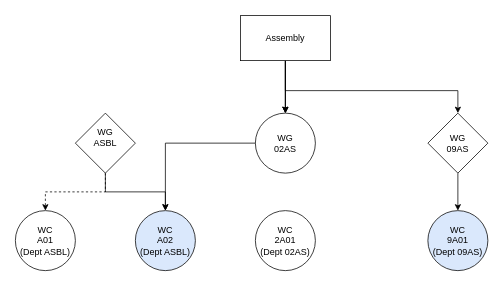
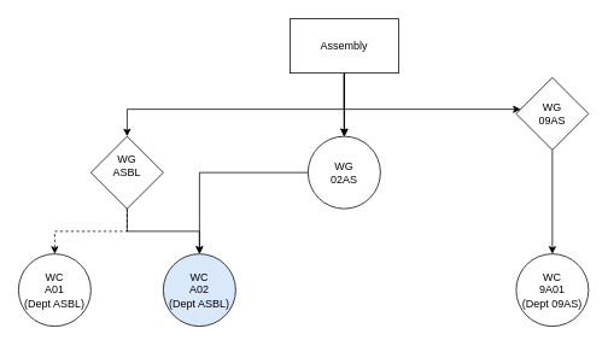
+ <mxCell id="2" value="" style="edgeStyle=orthogonalEdgeStyle;rounded=0;orthogonalLoop=1;jettySize=auto;html=1;" edge="1" parent="1" source="7" target="10"><mxGeometry relative="1" as="geometry"><Array as="points"><mxPoint x="380" y="120" /><mxPoint x="140" y="120" /></Array></mxGeometry></mxCell>
- <mxCell id="17" value="WG&lt;div&gt;09AS&lt;/div&gt;" style="rhombus;whiteSpace=wrap;html=1;rounded=0;" vertex="1" parent="1"><mxGeometry x="570" y="150" width="80" height="80" as="geometry" /></mxCell>
+ <mxCell id="17" value="WG&lt;div&gt;09AS&lt;/div&gt;" style="rhombus;whiteSpace=wrap;html=1;rounded=0;" vertex="1" parent="1"><mxGeometry x="570" y="85" width="80" height="80" as="geometry" /></mxCell>
- <mxCell id="15" value="WC&lt;div&gt;2A01&lt;/div&gt;&lt;div&gt;(Dept 02AS)&lt;/div&gt;" style="ellipse;whiteSpace=wrap;html=1;rounded=0;" vertex="1" parent="1"><mxGeometry x="340" y="280" width="80" height="80" as="geometry" /></mxCell>
- <mxCell id="18" value="WC&lt;div&gt;9A01&lt;/div&gt;&lt;div&gt;(Dept 09AS)&lt;/div&gt;" style="ellipse;whiteSpace=wrap;html=1;rounded=0;fillColor=#dae8fc;" vertex="1" parent="1"><mxGeometry x="570" y="280" width="80" height="80" as="geometry" /></mxCell>
+ <mxCell id="18" value="WC&lt;div&gt;9A01&lt;/div&gt;&lt;div&gt;(Dept 09AS)&lt;/div&gt;" style="ellipse;whiteSpace=wrap;html=1;rounded=0;" vertex="1" parent="1"><mxGeometry x="570" y="280" width="80" height="80" as="geometry" /></mxCell>
